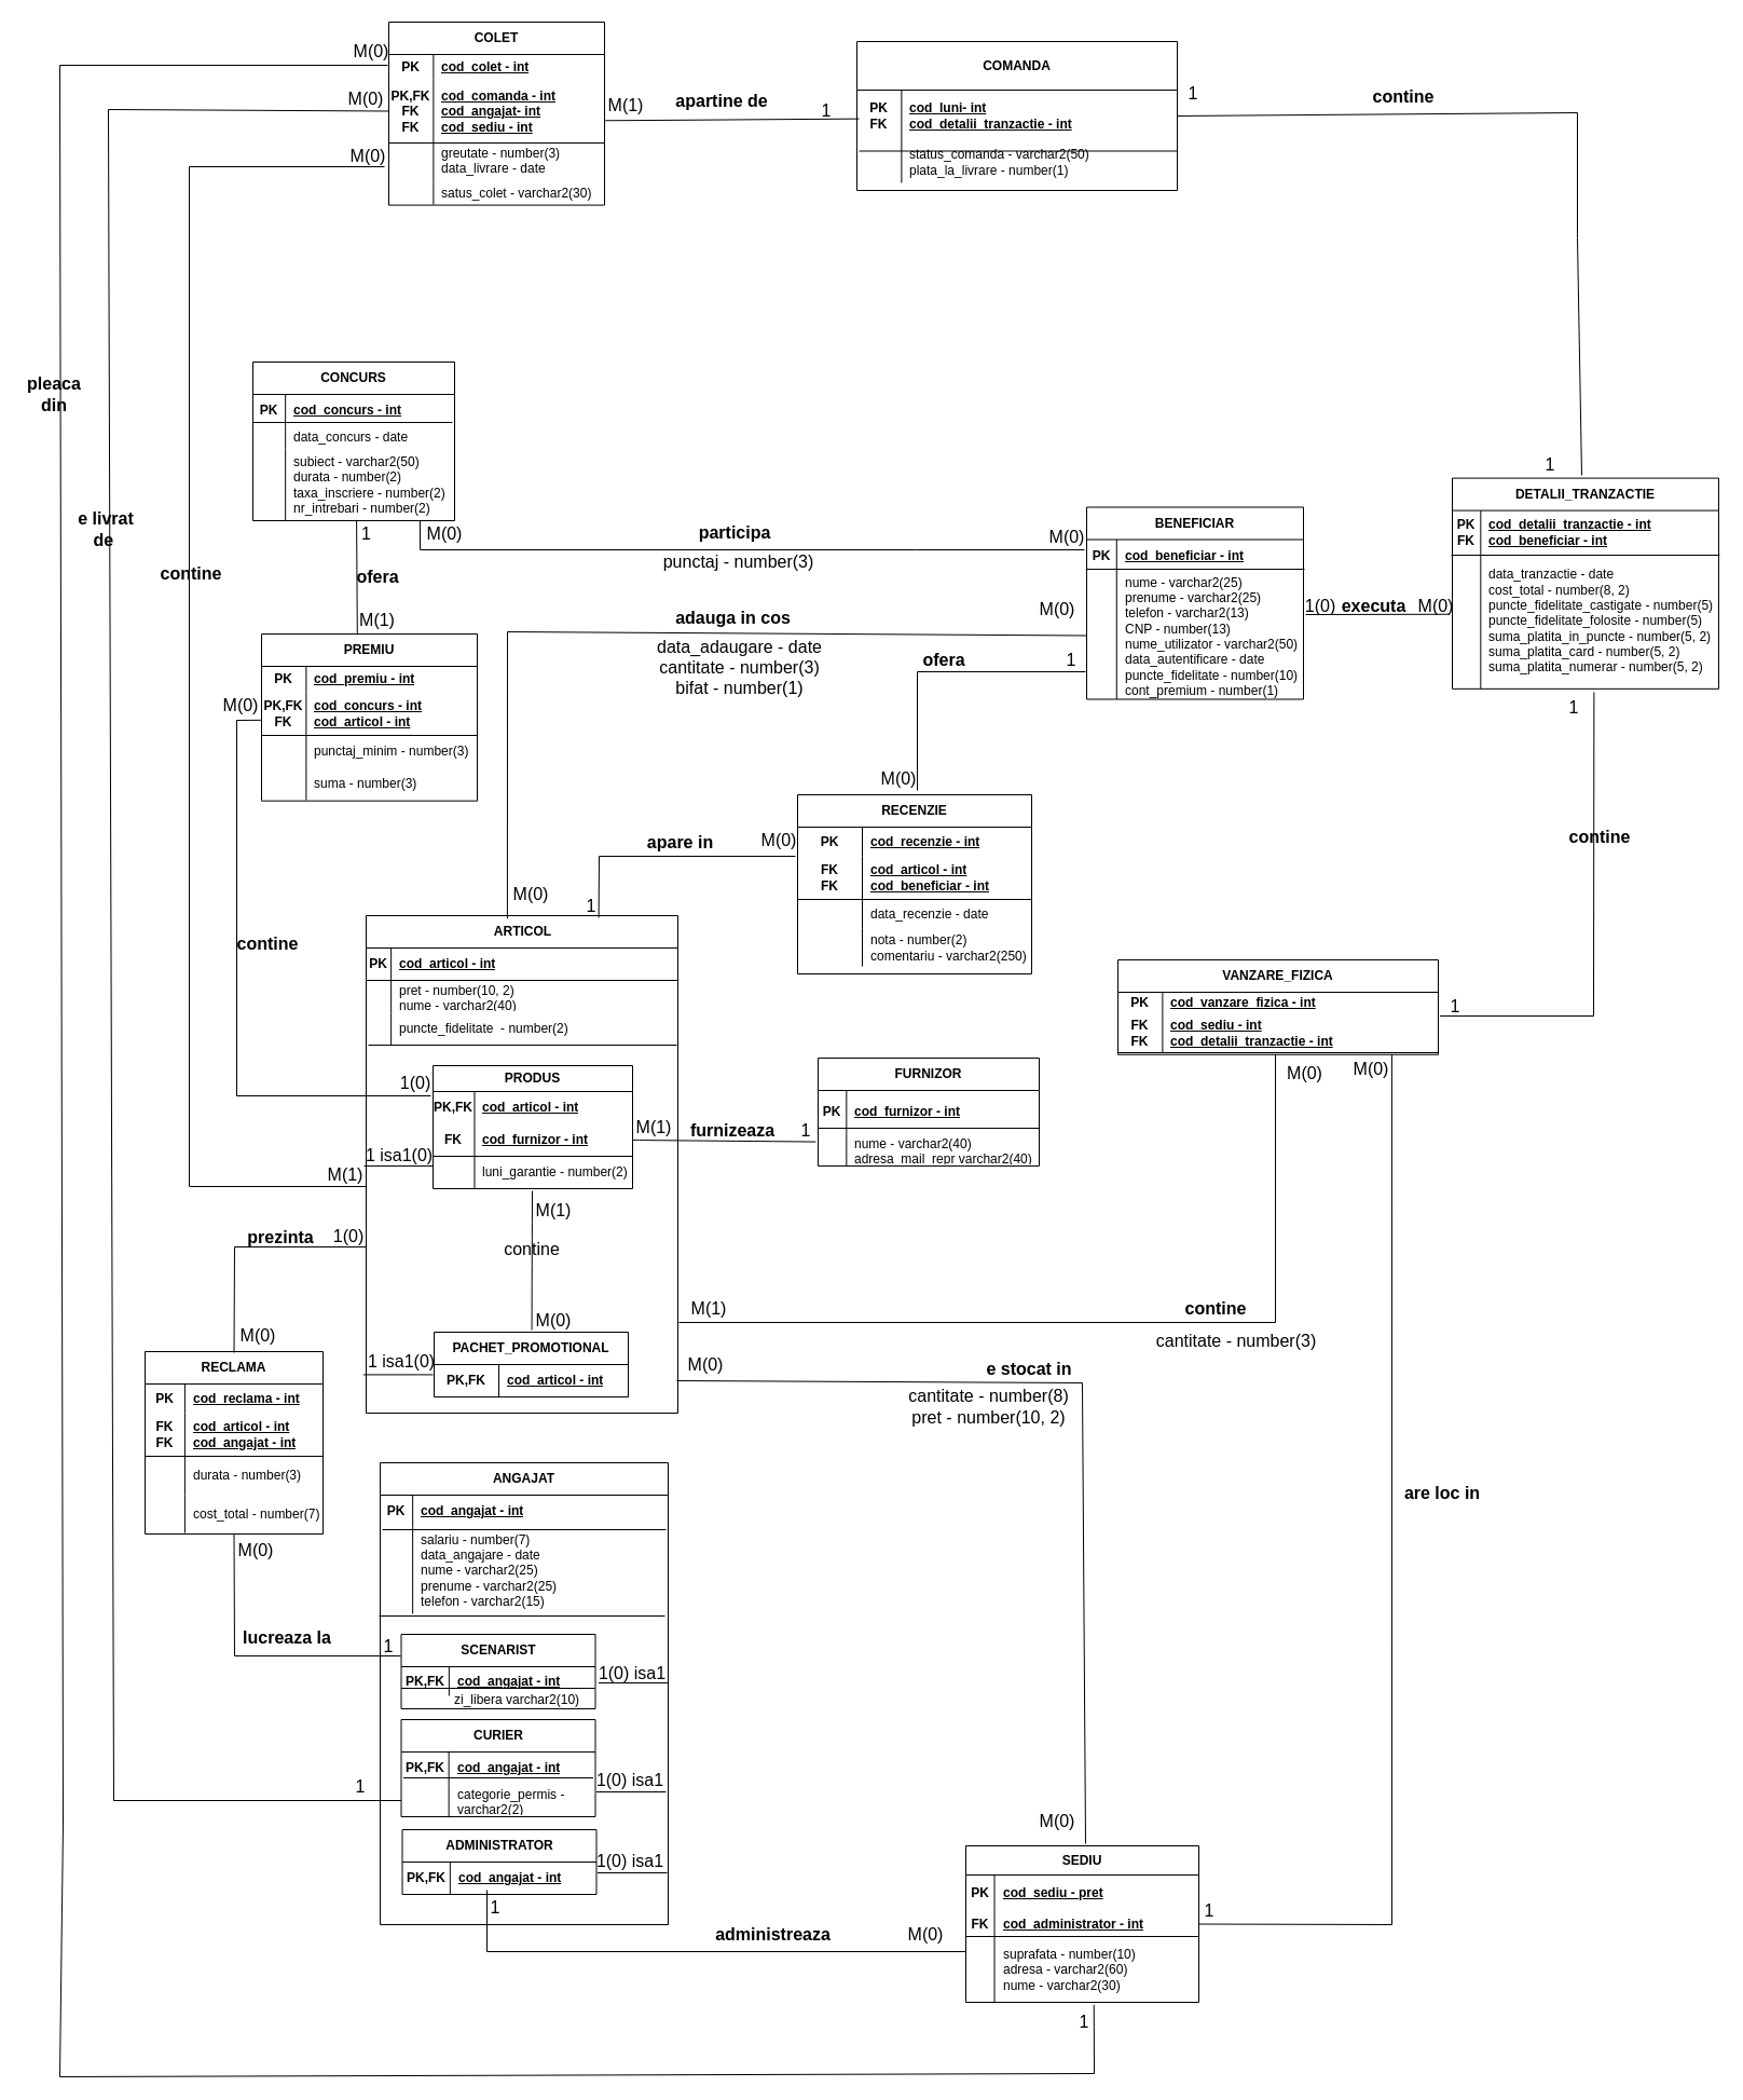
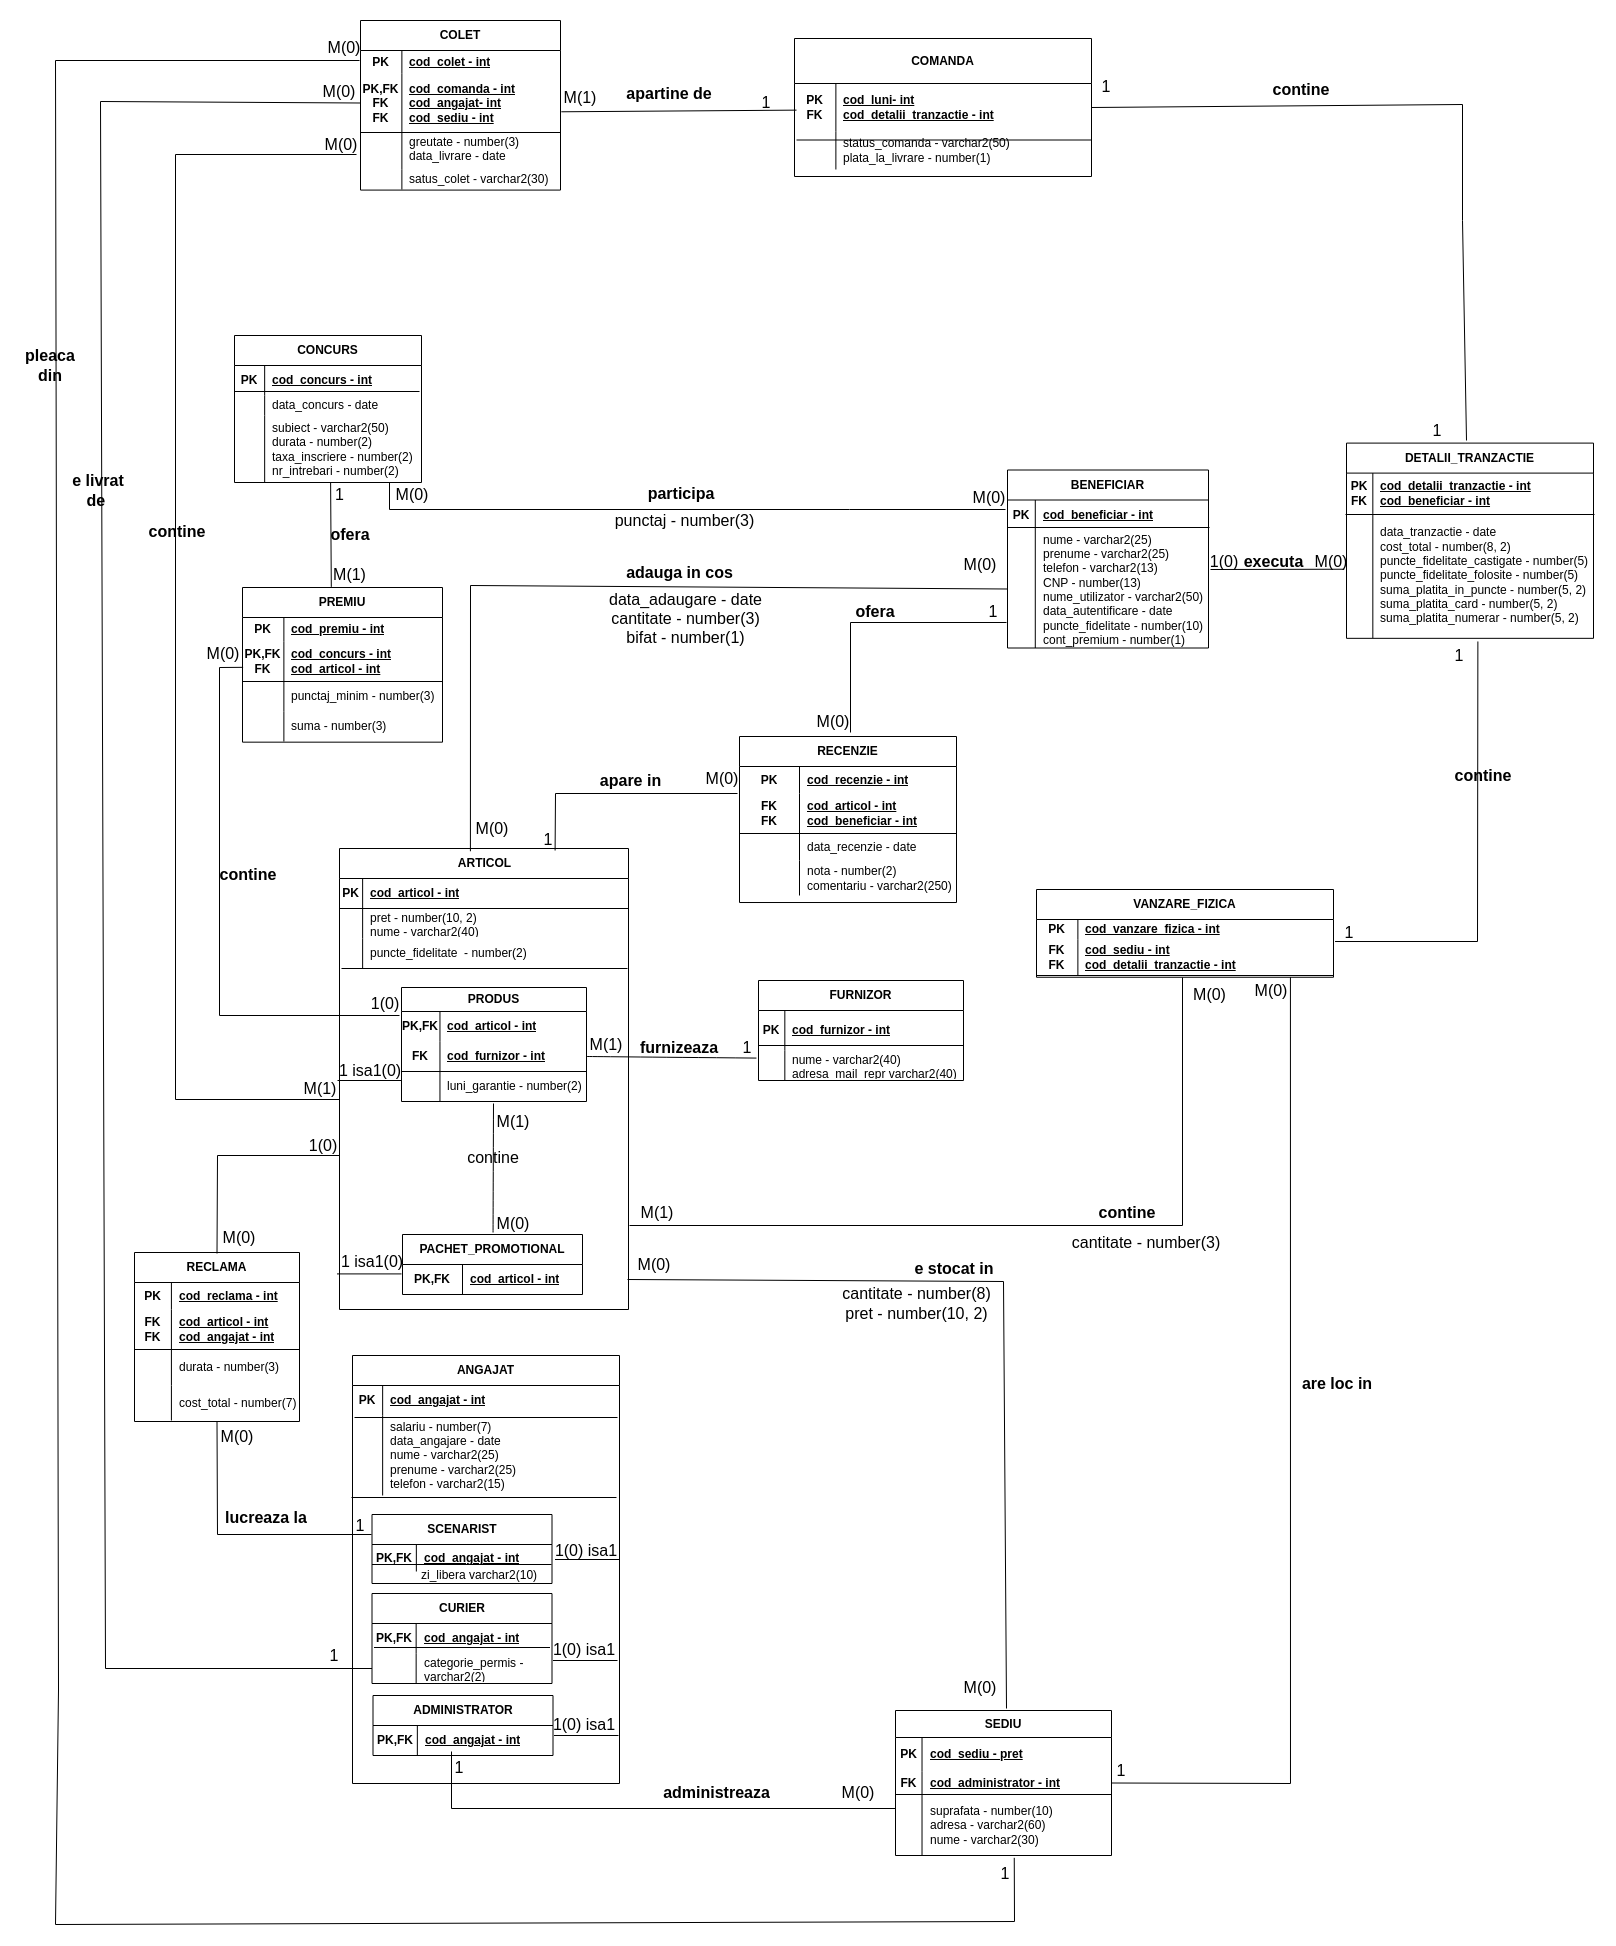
- <mxCell id="236" value="prezinta" style="text;html=1;align=center;verticalAlign=middle;whiteSpace=wrap;rounded=0;fontSize=16;fontStyle=1" parent="1" vertex="1"><mxGeometry x="230" y="1131" width="60" height="30" as="geometry" /></mxCell>
